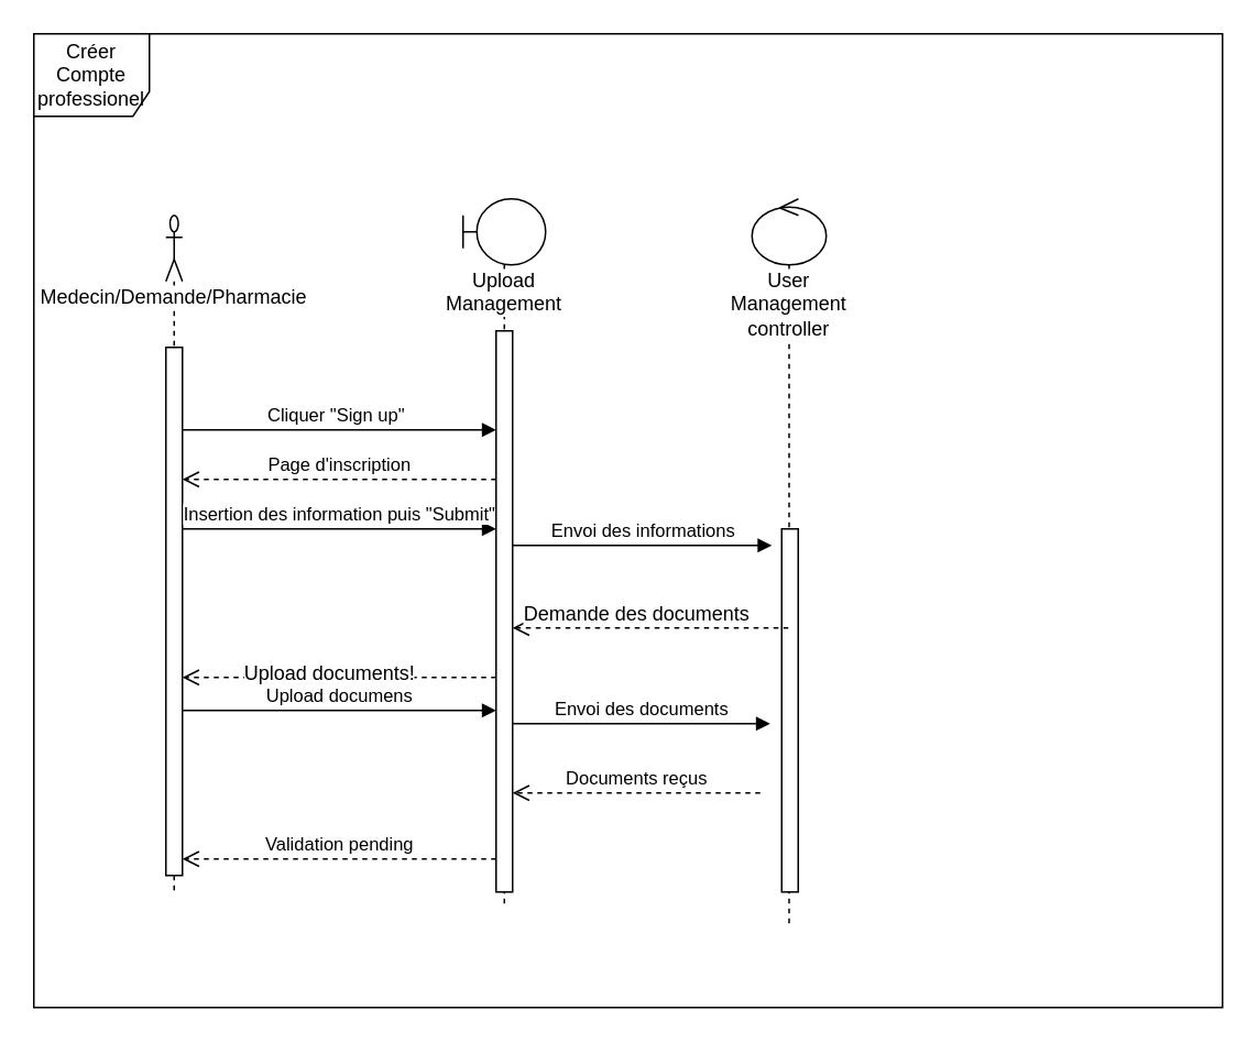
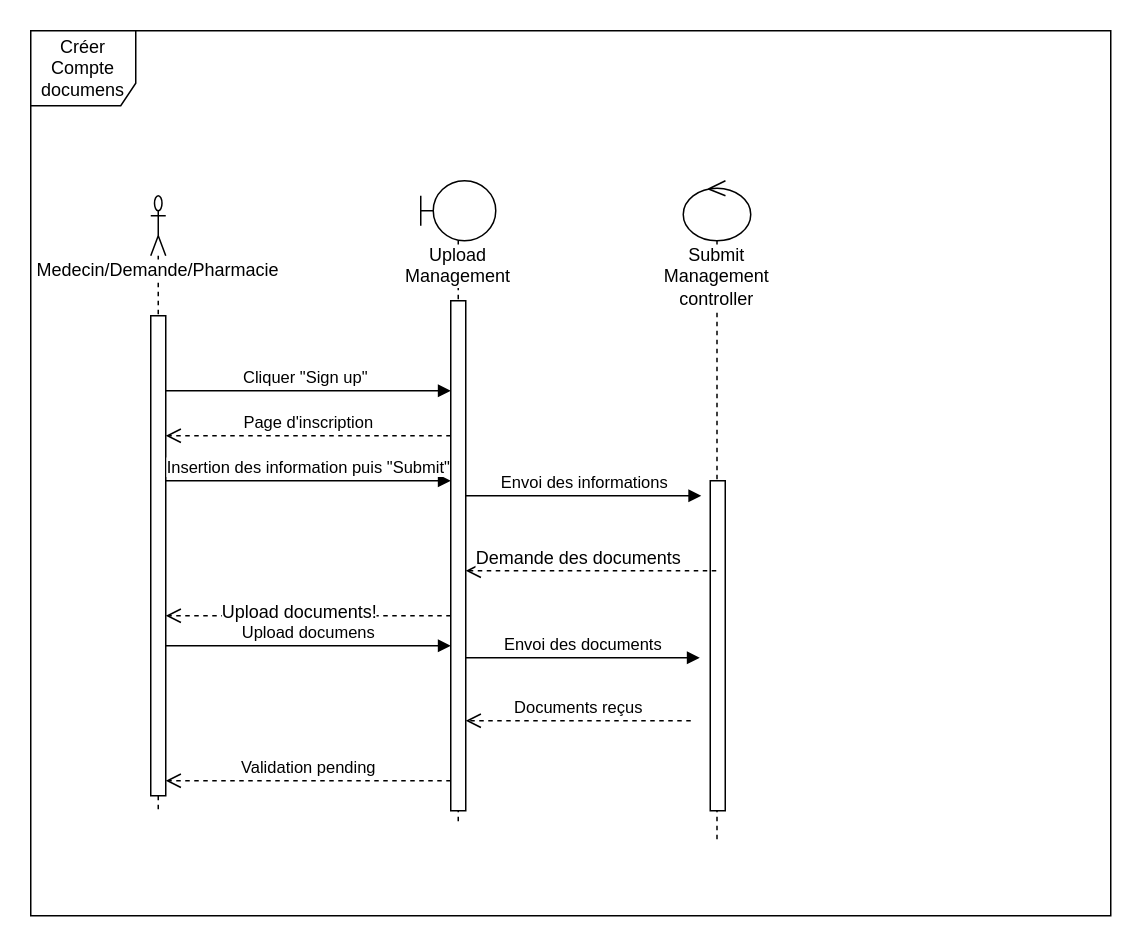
- <mxCell id="2" value="Créer Compte professionel&lt;br&gt;" style="shape=umlFrame;whiteSpace=wrap;html=1;width=70;height=50;" parent="1" vertex="1"><mxGeometry x="20" y="20" width="720" height="590" as="geometry" /></mxCell>
+ <mxCell id="2" value="Créer Compte documens&lt;br&gt;" style="shape=umlFrame;whiteSpace=wrap;html=1;width=70;height=50;" parent="1" vertex="1"><mxGeometry x="20" y="20" width="720" height="590" as="geometry" /></mxCell>
- <mxCell id="8" value="User Management controller" style="shape=umlLifeline;participant=umlControl;perimeter=lifelinePerimeter;whiteSpace=wrap;html=1;container=1;collapsible=0;recursiveResize=0;verticalAlign=top;spacingTop=36;labelBackgroundColor=#ffffff;outlineConnect=0;" parent="1" vertex="1"><mxGeometry x="455" y="120" width="45" height="440" as="geometry" /></mxCell>
+ <mxCell id="8" value="Submit Management controller" style="shape=umlLifeline;participant=umlControl;perimeter=lifelinePerimeter;whiteSpace=wrap;html=1;container=1;collapsible=0;recursiveResize=0;verticalAlign=top;spacingTop=36;labelBackgroundColor=#ffffff;outlineConnect=0;" parent="1" vertex="1"><mxGeometry x="455" y="120" width="45" height="440" as="geometry" /></mxCell>
